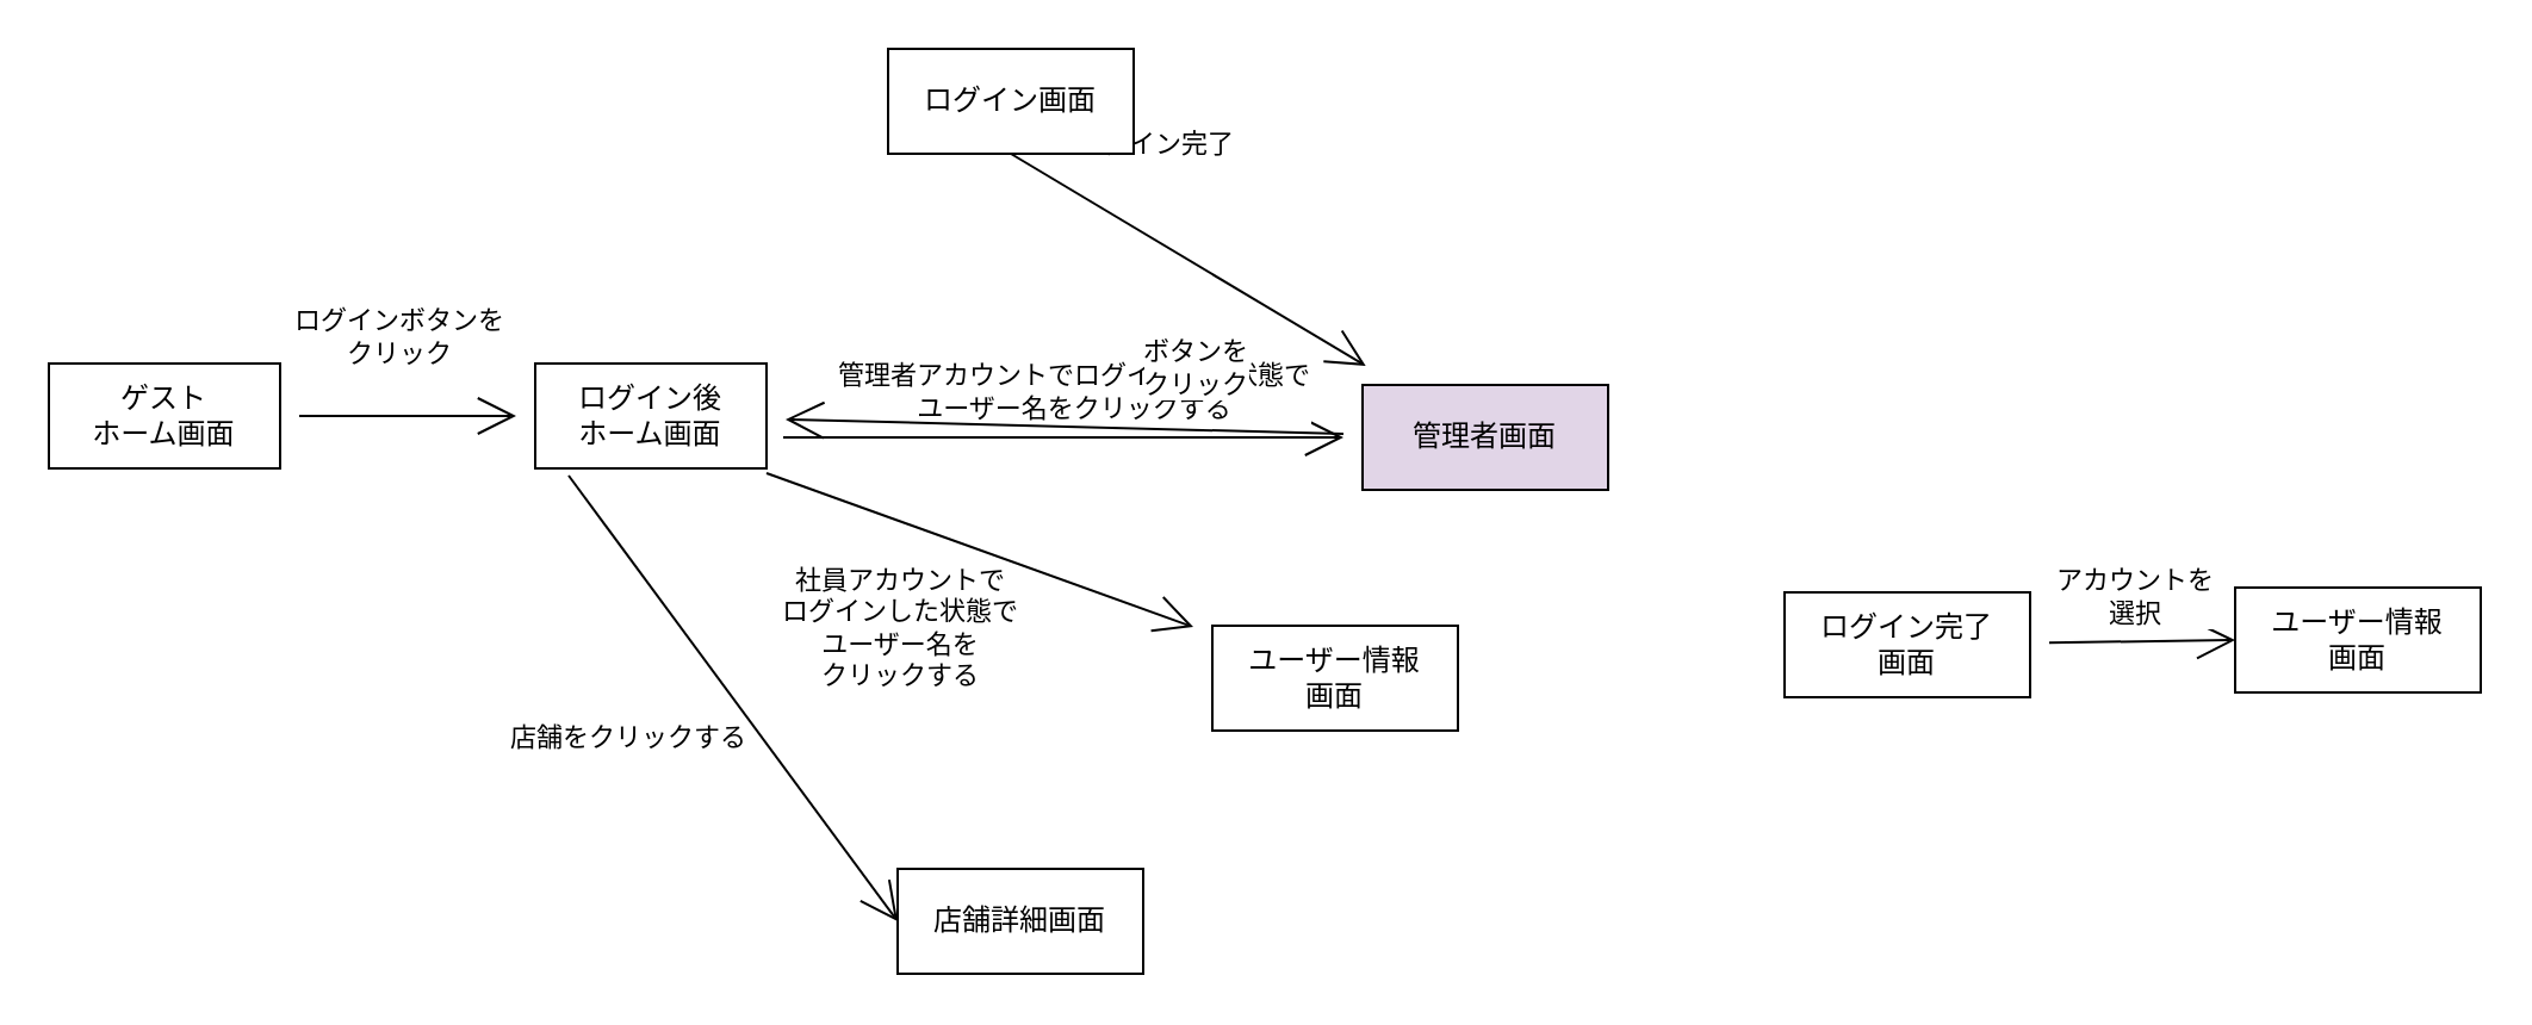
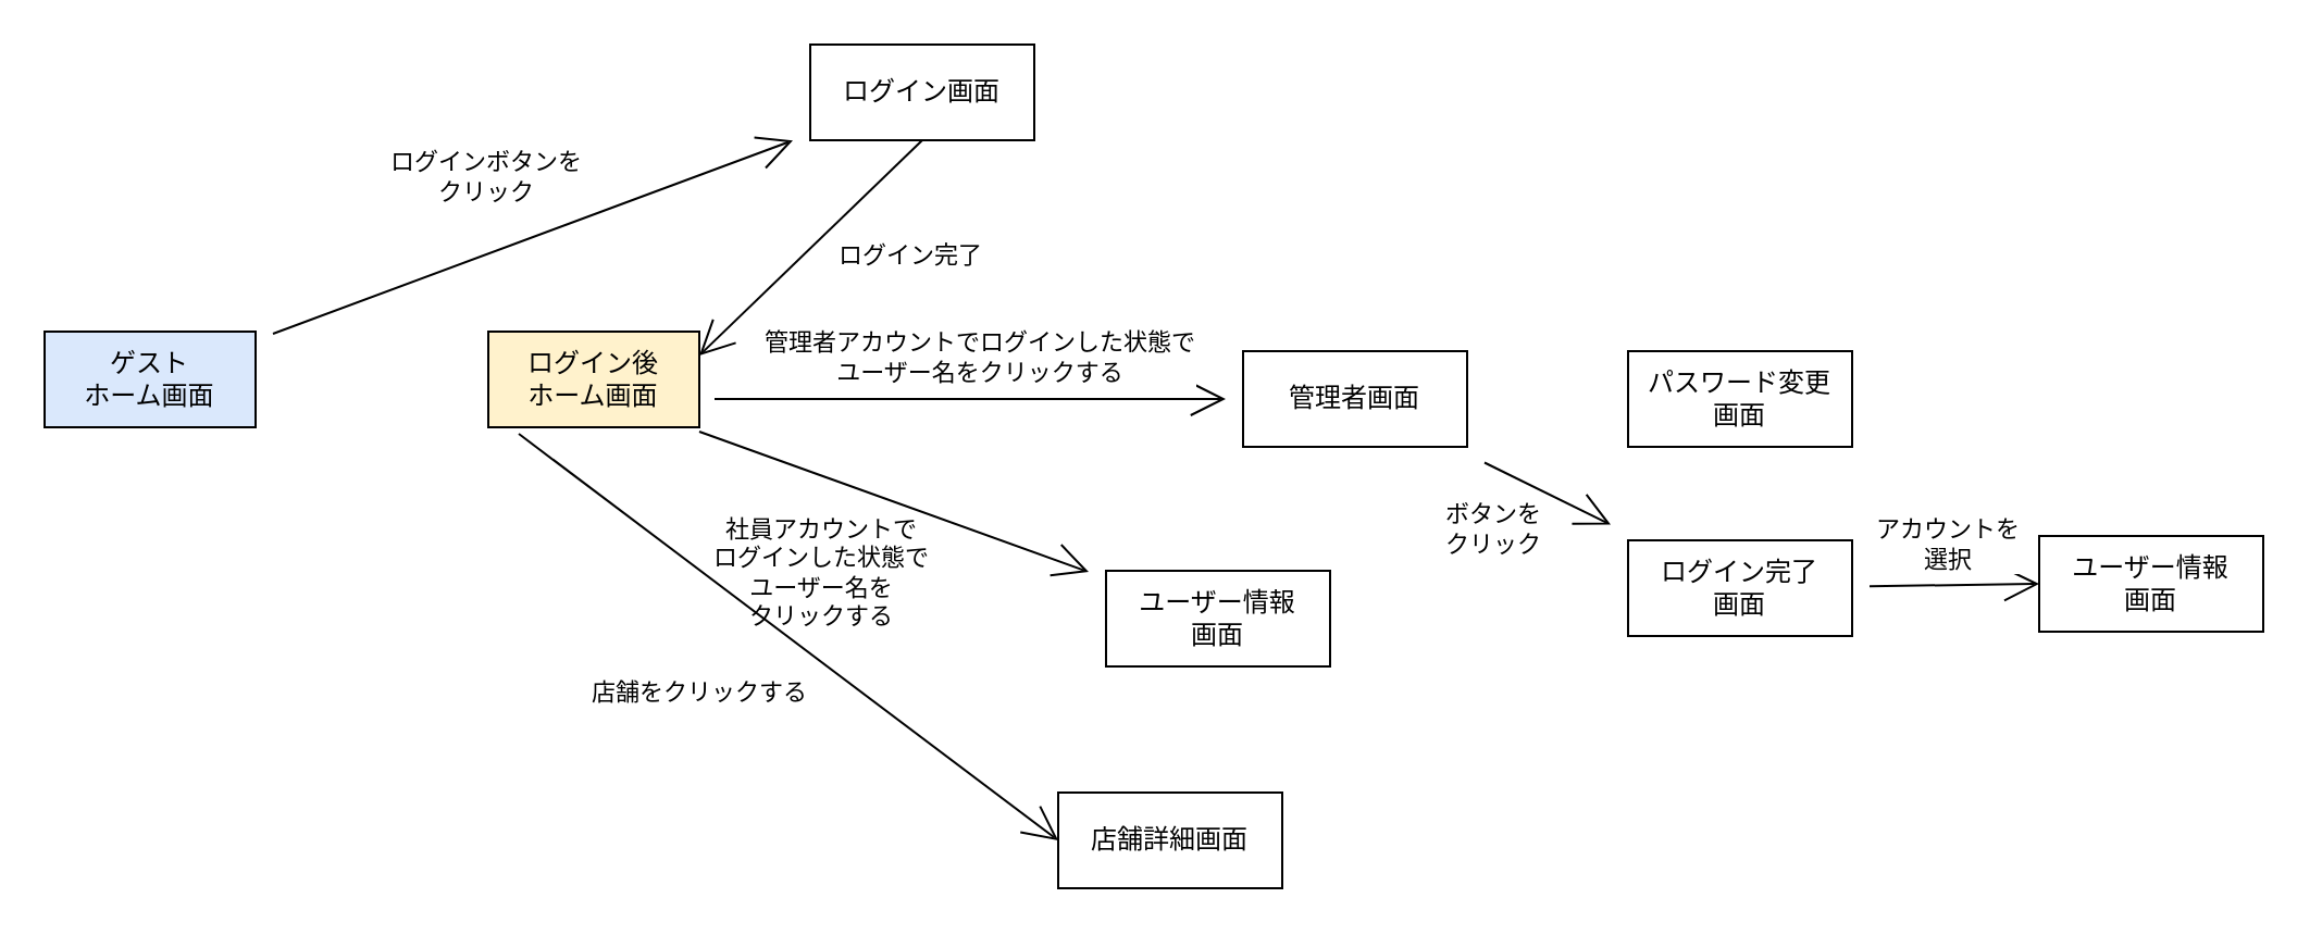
- <mxCell id="7" value="ログイン完了" style="edgeStyle=none;curved=1;rounded=0;orthogonalLoop=1;jettySize=auto;html=1;endArrow=open;startSize=14;endSize=14;sourcePerimeterSpacing=8;targetPerimeterSpacing=8;exitX=0.5;exitY=1;exitDx=0;exitDy=0;" edge="1" parent="1" source="8" target="12"><mxGeometry x="-0.428" y="34" relative="1" as="geometry"><mxPoint x="433" y="130" as="sourcePoint" /><mxPoint as="offset" /></mxGeometry></mxCell>
+ <mxCell id="7" value="ログイン完了" style="edgeStyle=none;curved=1;rounded=0;orthogonalLoop=1;jettySize=auto;html=1;entryX=1;entryY=0.25;entryDx=0;entryDy=0;endArrow=open;startSize=14;endSize=14;sourcePerimeterSpacing=8;targetPerimeterSpacing=8;exitX=0.5;exitY=1;exitDx=0;exitDy=0;" edge="1" parent="1" source="8" target="6"><mxGeometry x="-0.428" y="34" relative="1" as="geometry"><mxPoint x="433" y="130" as="sourcePoint" /><mxPoint as="offset" /></mxGeometry></mxCell>
- <mxCell id="18" value="ゲスト&lt;br&gt;ホーム画面" style="rounded=0;whiteSpace=wrap;html=1;hachureGap=4;" vertex="1" parent="1"><mxGeometry x="20" y="152" width="97" height="44" as="geometry" /></mxCell>
+ <mxCell id="18" value="ゲスト&lt;br&gt;ホーム画面" style="rounded=0;whiteSpace=wrap;html=1;hachureGap=4;fillColor=#dae8fc;" vertex="1" parent="1"><mxGeometry x="20" y="152" width="97" height="44" as="geometry" /></mxCell>
- <mxCell id="17" value="ログインボタンを&lt;br&gt;クリック" style="edgeStyle=none;curved=1;rounded=0;orthogonalLoop=1;jettySize=auto;html=1;endArrow=open;startSize=14;endSize=14;sourcePerimeterSpacing=8;targetPerimeterSpacing=8;" edge="1" parent="1" source="18" target="6"><mxGeometry x="-0.082" y="33" relative="1" as="geometry"><mxPoint as="offset" /></mxGeometry></mxCell>
+ <mxCell id="17" value="ログインボタンを&lt;br&gt;クリック" style="edgeStyle=none;curved=1;rounded=0;orthogonalLoop=1;jettySize=auto;html=1;endArrow=open;startSize=14;endSize=14;sourcePerimeterSpacing=8;targetPerimeterSpacing=8;" edge="1" parent="1" source="18" target="8"><mxGeometry x="-0.082" y="33" relative="1" as="geometry"><mxPoint as="offset" /></mxGeometry></mxCell>
- <mxCell id="6" value="ログイン後&lt;br&gt;ホーム画面" style="rounded=0;whiteSpace=wrap;html=1;hachureGap=4;" vertex="1" parent="1"><mxGeometry x="224" y="152" width="97" height="44" as="geometry" /></mxCell>
+ <mxCell id="6" value="ログイン後&lt;br&gt;ホーム画面" style="rounded=0;whiteSpace=wrap;html=1;hachureGap=4;fillColor=#fff2cc;" vertex="1" parent="1"><mxGeometry x="224" y="152" width="97" height="44" as="geometry" /></mxCell>
- <mxCell id="11" value="ボタンを&lt;br&gt;クリック" style="edgeStyle=none;curved=1;rounded=0;orthogonalLoop=1;jettySize=auto;html=1;endArrow=open;startSize=14;endSize=14;sourcePerimeterSpacing=8;targetPerimeterSpacing=8;" edge="1" parent="1" source="12" target="6"><mxGeometry x="-0.459" y="-26" relative="1" as="geometry"><mxPoint as="offset" /></mxGeometry></mxCell>
+ <mxCell id="11" value="ボタンを&lt;br&gt;クリック" style="edgeStyle=none;curved=1;rounded=0;orthogonalLoop=1;jettySize=auto;html=1;endArrow=open;startSize=14;endSize=14;sourcePerimeterSpacing=8;targetPerimeterSpacing=8;" edge="1" parent="1" source="12" target="15"><mxGeometry x="-0.459" y="-26" relative="1" as="geometry"><mxPoint as="offset" /></mxGeometry></mxCell>
- <mxCell id="12" value="管理者画面" style="rounded=0;whiteSpace=wrap;html=1;hachureGap=4;fillColor=#e1d5e7;" vertex="1" parent="1"><mxGeometry x="571" y="161" width="103" height="44" as="geometry" /></mxCell>
+ <mxCell id="12" value="管理者画面" style="rounded=0;whiteSpace=wrap;html=1;hachureGap=4;" vertex="1" parent="1"><mxGeometry x="571" y="161" width="103" height="44" as="geometry" /></mxCell>
+ <mxCell id="13" value="パスワード変更&lt;br&gt;画面" style="rounded=0;whiteSpace=wrap;html=1;hachureGap=4;" vertex="1" parent="1"><mxGeometry x="748" y="161" width="103" height="44" as="geometry" /></mxCell>
- <mxCell id="10" value="店舗詳細画面" style="rounded=0;whiteSpace=wrap;html=1;hachureGap=4;" vertex="1" parent="1"><mxGeometry x="376" y="364" width="103" height="44" as="geometry" /></mxCell>
+ <mxCell id="10" value="店舗詳細画面" style="rounded=0;whiteSpace=wrap;html=1;hachureGap=4;" vertex="1" parent="1"><mxGeometry x="486" y="364" width="103" height="44" as="geometry" /></mxCell>
